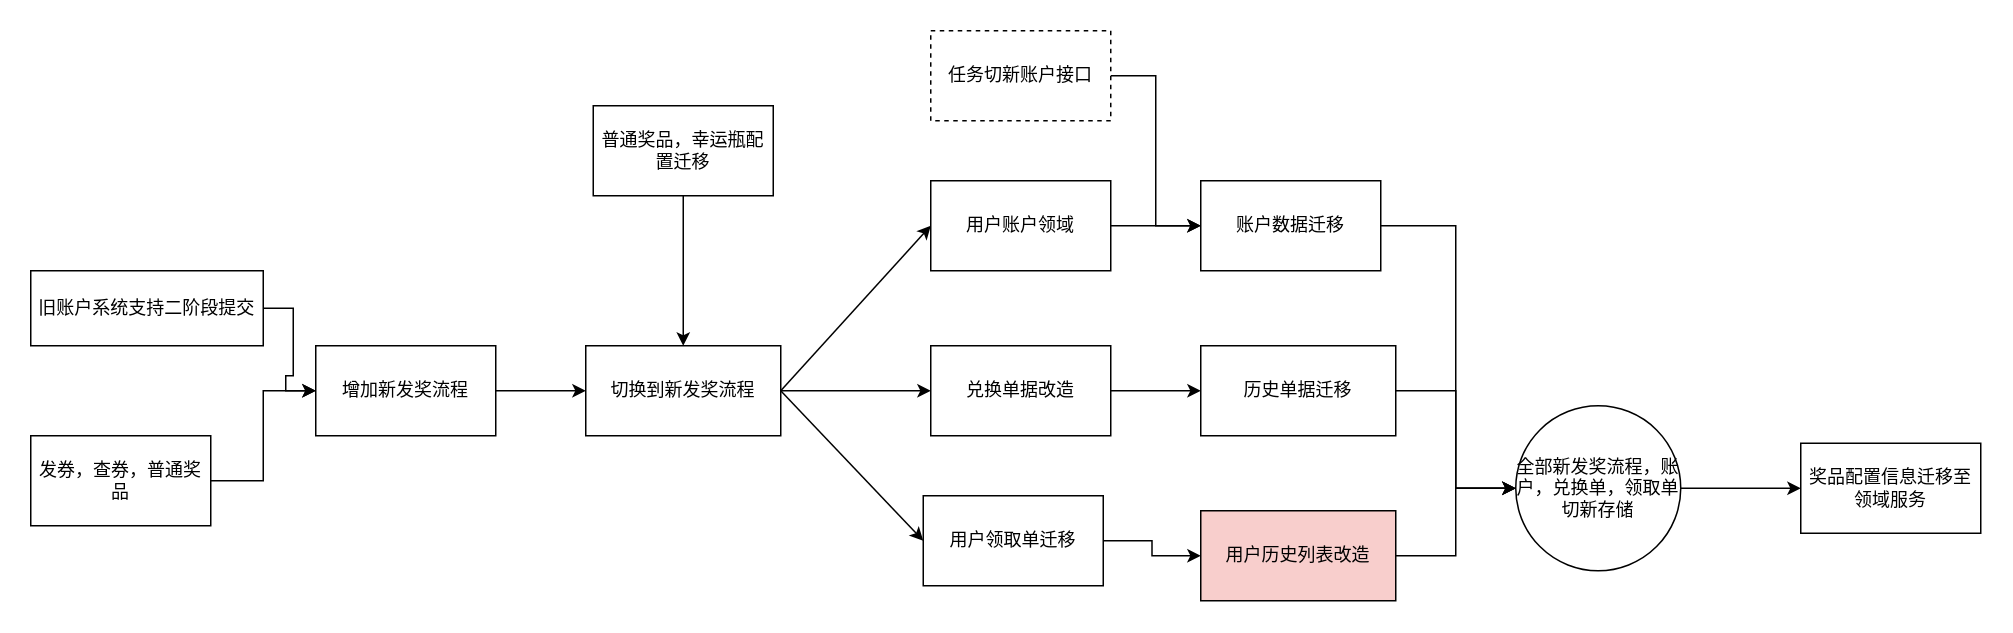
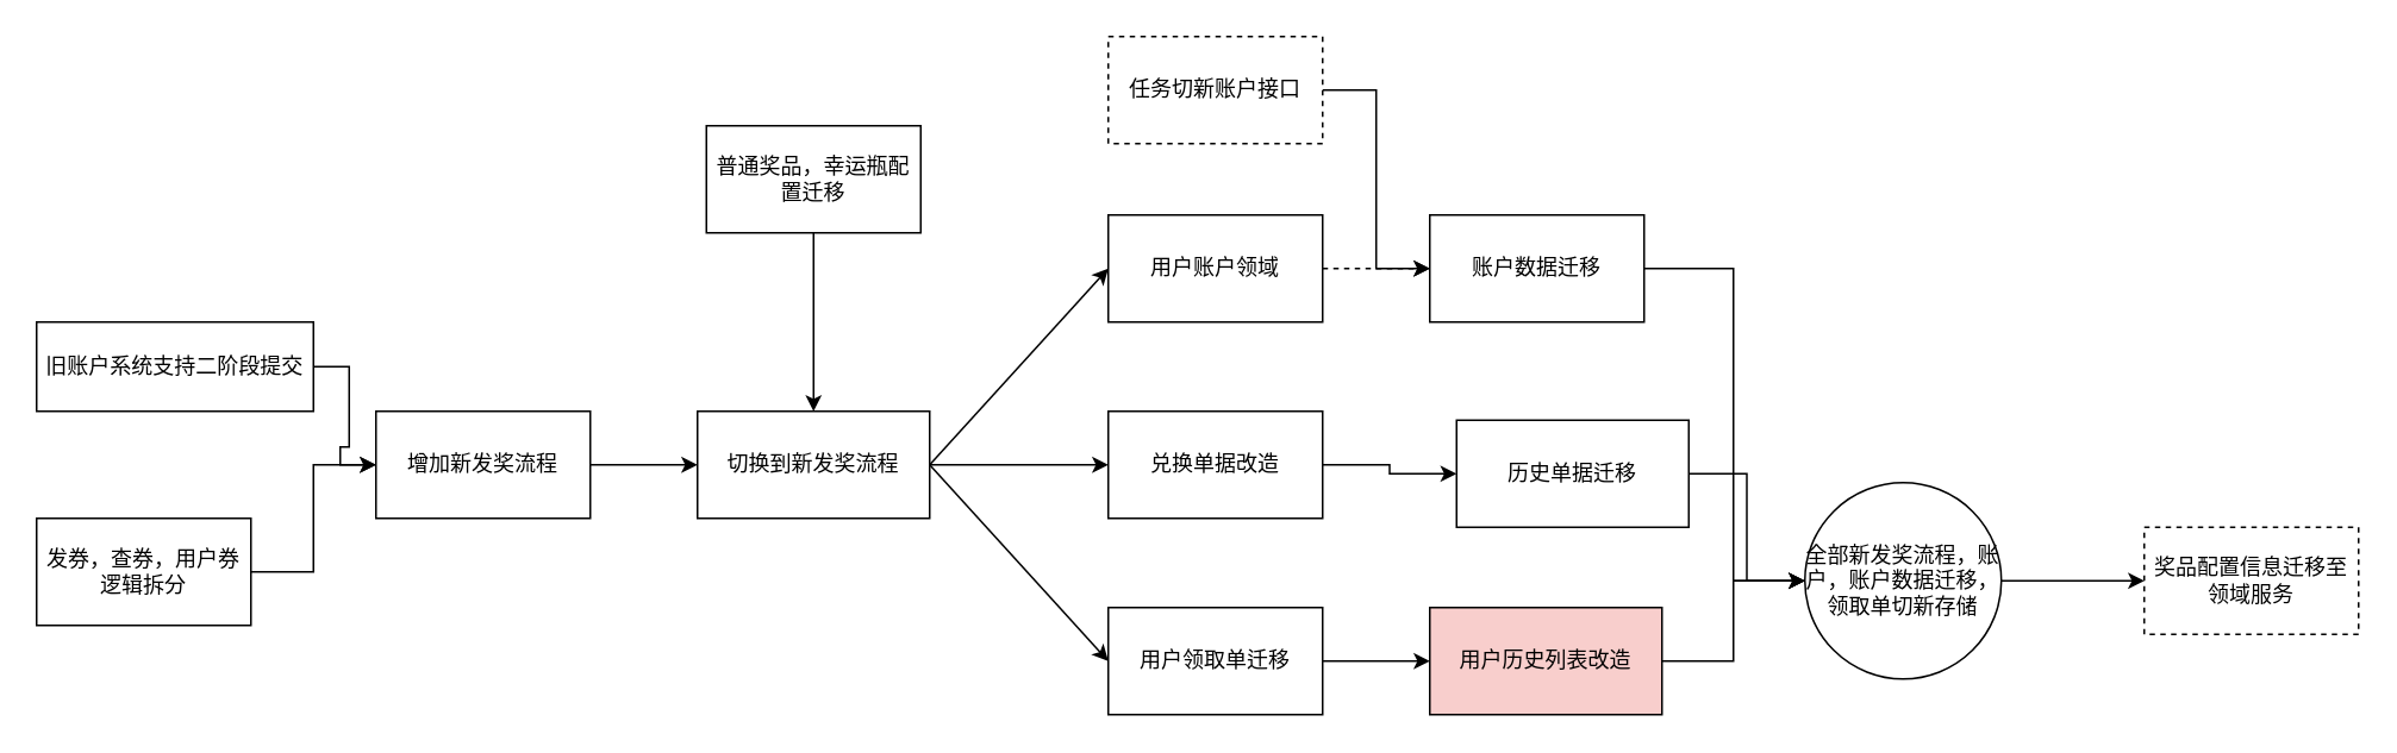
- <mxCell id="15" value="" style="edgeStyle=orthogonalEdgeStyle;rounded=0;orthogonalLoop=1;jettySize=auto;html=1;" edge="1" parent="1" source="16" target="18"><mxGeometry relative="1" as="geometry" /></mxCell>
+ <mxCell id="15" value="" style="edgeStyle=orthogonalEdgeStyle;rounded=0;orthogonalLoop=1;jettySize=auto;html=1;dashed=1;" edge="1" parent="1" source="16" target="18"><mxGeometry relative="1" as="geometry" /></mxCell>
- <mxCell id="14" value="历史单据迁移" style="rounded=0;whiteSpace=wrap;html=1;" vertex="1" parent="1"><mxGeometry x="800" y="230" width="130" height="60" as="geometry" /></mxCell>
+ <mxCell id="14" value="历史单据迁移" style="rounded=0;whiteSpace=wrap;html=1;" vertex="1" parent="1"><mxGeometry x="815" y="235" width="130" height="60" as="geometry" /></mxCell>
- <mxCell id="5" value="发券，查券，普通奖品" style="rounded=0;whiteSpace=wrap;html=1;" vertex="1" parent="1"><mxGeometry x="20" y="290" width="120" height="60" as="geometry" /></mxCell>
+ <mxCell id="5" value="发券，查券，用户券逻辑拆分" style="rounded=0;whiteSpace=wrap;html=1;" vertex="1" parent="1"><mxGeometry x="20" y="290" width="120" height="60" as="geometry" /></mxCell>
- <mxCell id="24" value="全部新发奖流程，账户，兑换单，领取单切新存储" style="ellipse;whiteSpace=wrap;html=1;aspect=fixed;" vertex="1" parent="1"><mxGeometry x="1010" y="270" width="110" height="110" as="geometry" /></mxCell>
+ <mxCell id="24" value="全部新发奖流程，账户，账户数据迁移，领取单切新存储" style="ellipse;whiteSpace=wrap;html=1;aspect=fixed;" vertex="1" parent="1"><mxGeometry x="1010" y="270" width="110" height="110" as="geometry" /></mxCell>
- <mxCell id="22" value="奖品配置信息迁移至领域服务" style="rounded=0;whiteSpace=wrap;html=1;" vertex="1" parent="1"><mxGeometry x="1200" y="295" width="120" height="60" as="geometry" /></mxCell>
+ <mxCell id="22" value="奖品配置信息迁移至领域服务" style="rounded=0;whiteSpace=wrap;html=1;dashed=1;" vertex="1" parent="1"><mxGeometry x="1200" y="295" width="120" height="60" as="geometry" /></mxCell>
- <mxCell id="8" value="用户领取单迁移" style="rounded=0;whiteSpace=wrap;html=1;" vertex="1" parent="1"><mxGeometry x="615" y="330" width="120" height="60" as="geometry" /></mxCell>
+ <mxCell id="8" value="用户领取单迁移" style="rounded=0;whiteSpace=wrap;html=1;" vertex="1" parent="1"><mxGeometry x="620" y="340" width="120" height="60" as="geometry" /></mxCell>
